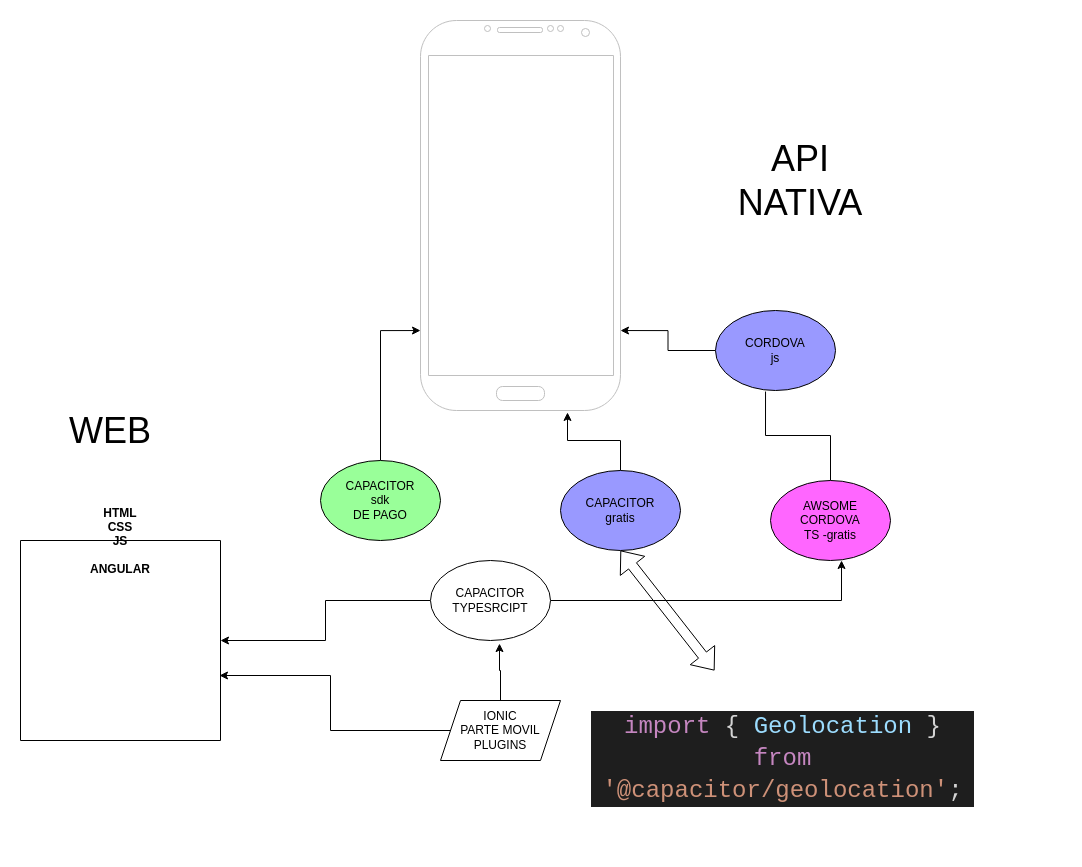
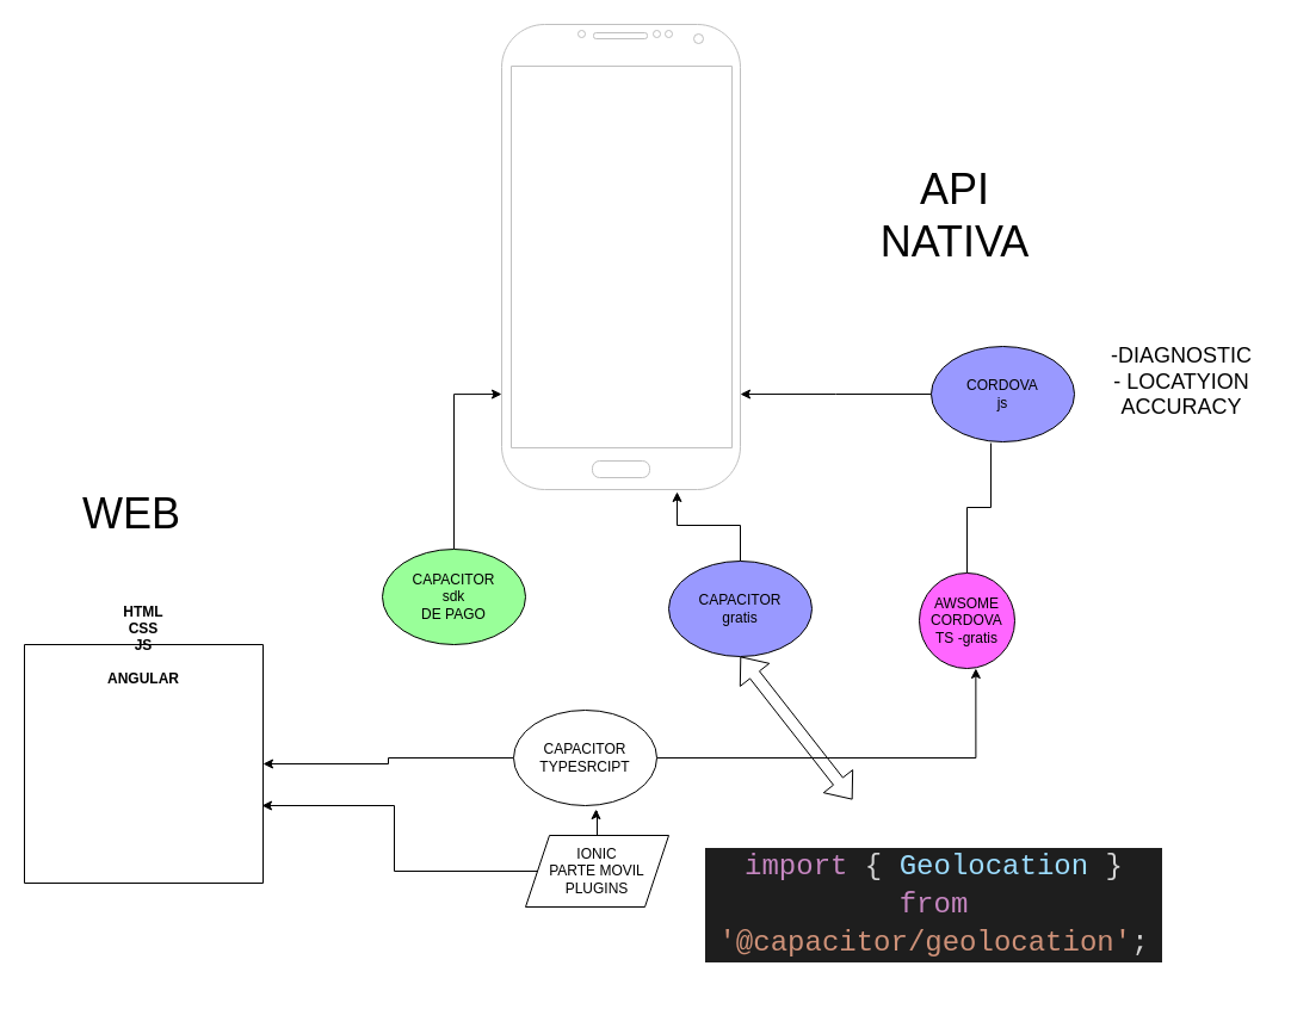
+ <mxCell id="22" value="&lt;font style=&quot;font-size: 18px&quot;&gt;-DIAGNOSTIC&lt;br&gt;- LOCATYION ACCURACY&lt;/font&gt;" style="text;html=1;strokeColor=none;fillColor=none;align=center;verticalAlign=middle;whiteSpace=wrap;rounded=0;" parent="1" vertex="1"><mxGeometry x="920" y="290" width="140" height="60" as="geometry" /></mxCell>
- <mxCell id="10" value="CORDOVA&lt;br&gt;js" style="ellipse;whiteSpace=wrap;html=1;fillColor=#9999FF;" parent="1" vertex="1"><mxGeometry x="715" y="310" width="120" height="80" as="geometry" /></mxCell>
+ <mxCell id="10" value="CORDOVA&lt;br&gt;js" style="ellipse;whiteSpace=wrap;html=1;fillColor=#9999FF;" parent="1" vertex="1"><mxGeometry x="780" y="290" width="120" height="80" as="geometry" /></mxCell>
- <mxCell id="16" value="AWSOME&lt;br&gt;CORDOVA&lt;br&gt;TS -gratis" style="ellipse;whiteSpace=wrap;html=1;fillColor=#FF66FF;" parent="1" vertex="1"><mxGeometry x="770" y="480" width="120" height="80" as="geometry" /></mxCell>
+ <mxCell id="16" value="AWSOME&lt;br&gt;CORDOVA&lt;br&gt;TS -gratis" style="ellipse;whiteSpace=wrap;html=1;fillColor=#FF66FF;" parent="1" vertex="1"><mxGeometry x="770" y="480" width="80" height="80" as="geometry" /></mxCell>
- <mxCell id="8" value="CAPACITOR&lt;br&gt;TYPESRCIPT" style="ellipse;whiteSpace=wrap;html=1;" parent="1" vertex="1"><mxGeometry x="430" y="560" width="120" height="80" as="geometry" /></mxCell>
+ <mxCell id="8" value="CAPACITOR&lt;br&gt;TYPESRCIPT" style="ellipse;whiteSpace=wrap;html=1;" parent="1" vertex="1"><mxGeometry x="430" y="595" width="120" height="80" as="geometry" /></mxCell>
